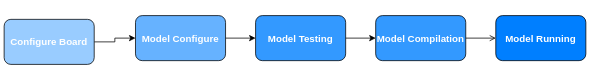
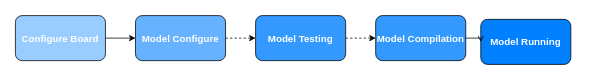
- <mxCell id="6" value="" style="edgeStyle=orthogonalEdgeStyle;rounded=0;orthogonalLoop=1;jettySize=auto;html=1;" edge="1" parent="1" source="7" target="3"><mxGeometry relative="1" as="geometry" /></mxCell>
+ <mxCell id="6" value="" style="edgeStyle=orthogonalEdgeStyle;rounded=0;orthogonalLoop=1;jettySize=auto;html=1;dashed=1;" edge="1" parent="1" source="7" target="3"><mxGeometry relative="1" as="geometry" /></mxCell>
- <mxCell id="2" value="" style="edgeStyle=orthogonalEdgeStyle;rounded=0;orthogonalLoop=1;jettySize=auto;html=1;" edge="1" parent="1" source="3" target="10"><mxGeometry relative="1" as="geometry" /></mxCell>
+ <mxCell id="2" value="" style="edgeStyle=orthogonalEdgeStyle;rounded=0;orthogonalLoop=1;jettySize=auto;html=1;dashed=1;" edge="1" parent="1" source="3" target="10"><mxGeometry relative="1" as="geometry" /></mxCell>
- <mxCell id="8" value="&lt;b&gt;&lt;font style=&quot;font-size: 13px&quot; color=&quot;#ffffff&quot;&gt;Model Running&lt;/font&gt;&lt;/b&gt;" style="rounded=1;whiteSpace=wrap;html=1;fillColor=#007FFF;" vertex="1" parent="1"><mxGeometry x="660" y="20" width="120" height="60" as="geometry" /></mxCell>
+ <mxCell id="8" value="&lt;b&gt;&lt;font style=&quot;font-size: 13px&quot; color=&quot;#ffffff&quot;&gt;Model Running&lt;/font&gt;&lt;/b&gt;" style="rounded=1;whiteSpace=wrap;html=1;fillColor=#007FFF;" vertex="1" parent="1"><mxGeometry x="640" y="25" width="120" height="60" as="geometry" /></mxCell>
- <mxCell id="5" value="&lt;font color=&quot;#ffffff&quot; size=&quot;1&quot;&gt;&lt;b style=&quot;font-size: 13px&quot;&gt;Configure Board&lt;/b&gt;&lt;/font&gt;" style="rounded=1;whiteSpace=wrap;html=1;fillColor=#99CCFF;" vertex="1" parent="1"><mxGeometry x="5" y="25" width="120" height="60" as="geometry" /></mxCell>
+ <mxCell id="5" value="&lt;font color=&quot;#ffffff&quot; size=&quot;1&quot;&gt;&lt;b style=&quot;font-size: 13px&quot;&gt;Configure Board&lt;/b&gt;&lt;/font&gt;" style="rounded=1;whiteSpace=wrap;html=1;fillColor=#99CCFF;" vertex="1" parent="1"><mxGeometry x="20" y="20" width="120" height="60" as="geometry" /></mxCell>
